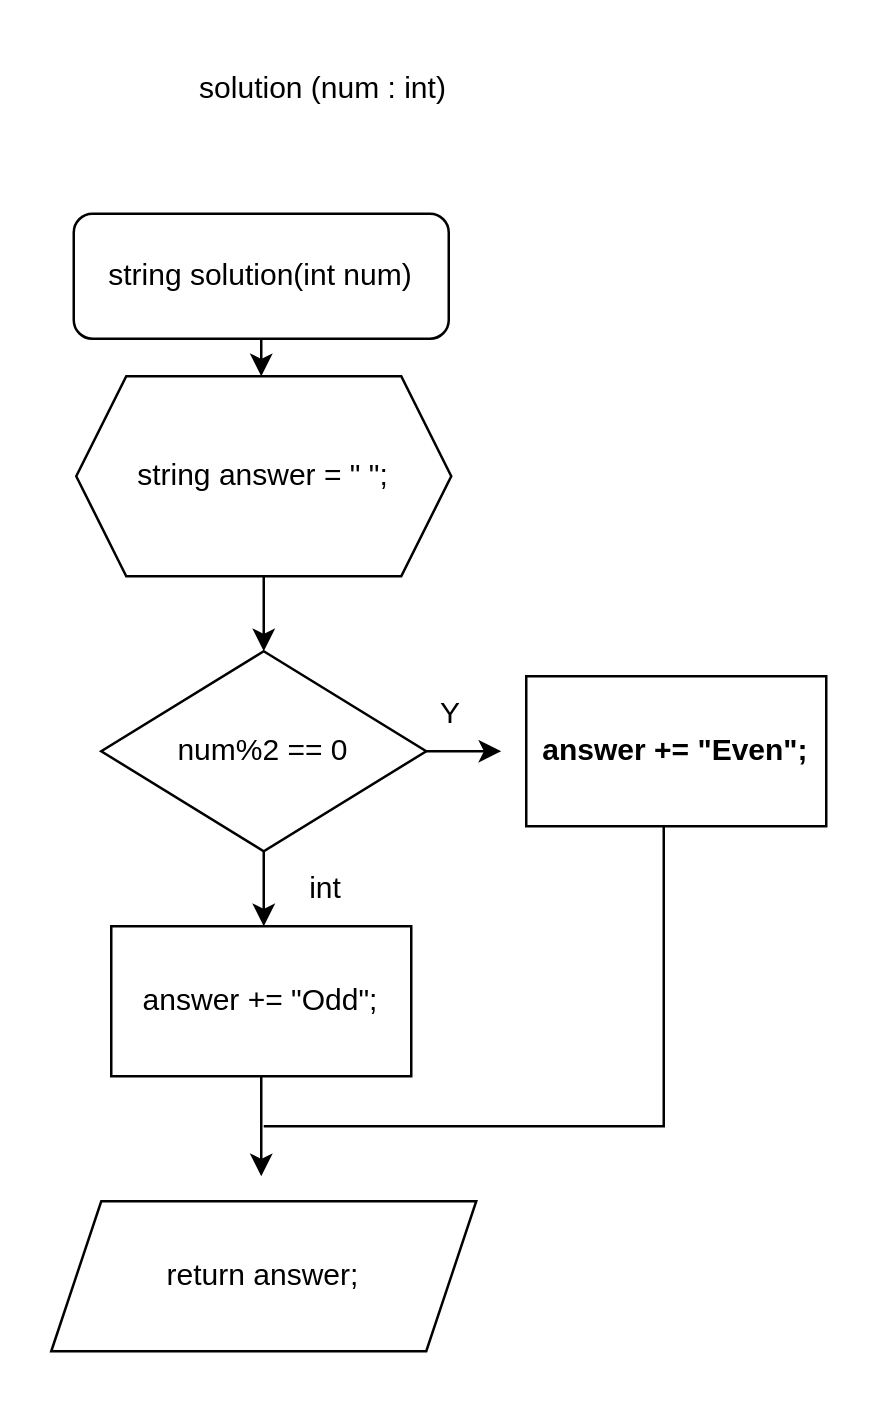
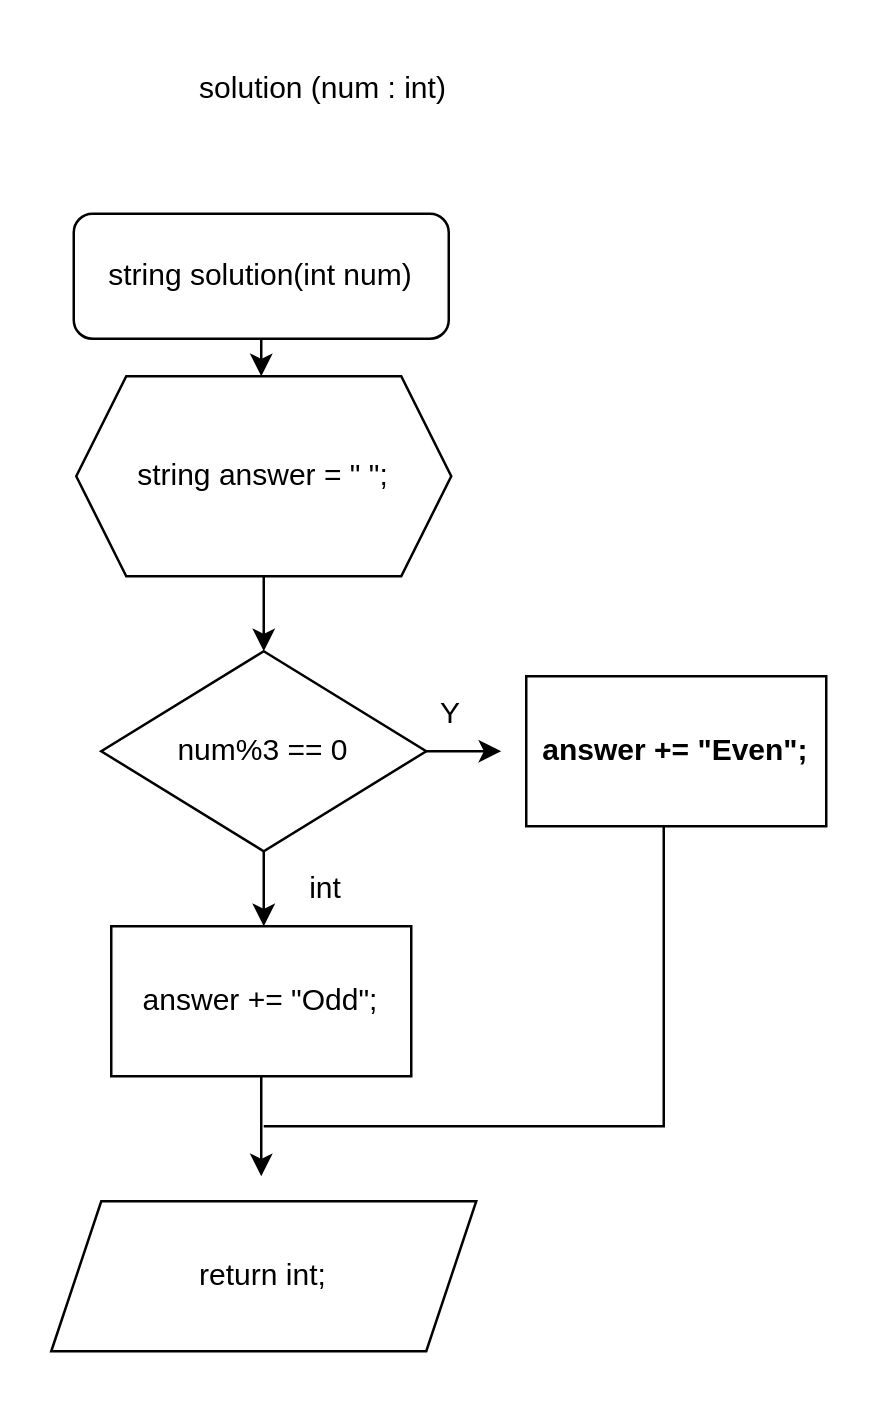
- <mxCell id="9" value="num%2 == 0" style="rhombus;whiteSpace=wrap;html=1;" vertex="1" parent="1"><mxGeometry x="40" y="260" width="130" height="80" as="geometry" /></mxCell>
+ <mxCell id="9" value="num%3 == 0" style="rhombus;whiteSpace=wrap;html=1;" vertex="1" parent="1"><mxGeometry x="40" y="260" width="130" height="80" as="geometry" /></mxCell>
- <mxCell id="16" value="return answer;" style="shape=parallelogram;perimeter=parallelogramPerimeter;whiteSpace=wrap;html=1;fixedSize=1;" vertex="1" parent="1"><mxGeometry x="20" y="480" width="170" height="60" as="geometry" /></mxCell>
+ <mxCell id="16" value="return int;" style="shape=parallelogram;perimeter=parallelogramPerimeter;whiteSpace=wrap;html=1;fixedSize=1;" vertex="1" parent="1"><mxGeometry x="20" y="480" width="170" height="60" as="geometry" /></mxCell>
